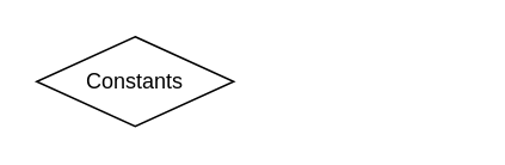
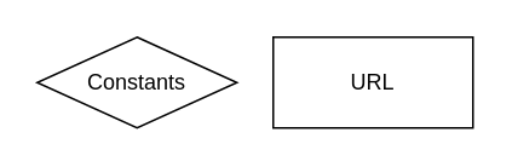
+ <mxCell id="3" value="URL" style="html=1;whiteSpace=wrap;" parent="1" vertex="1"><mxGeometry x="150" y="20" width="110" height="50" as="geometry" /></mxCell>
